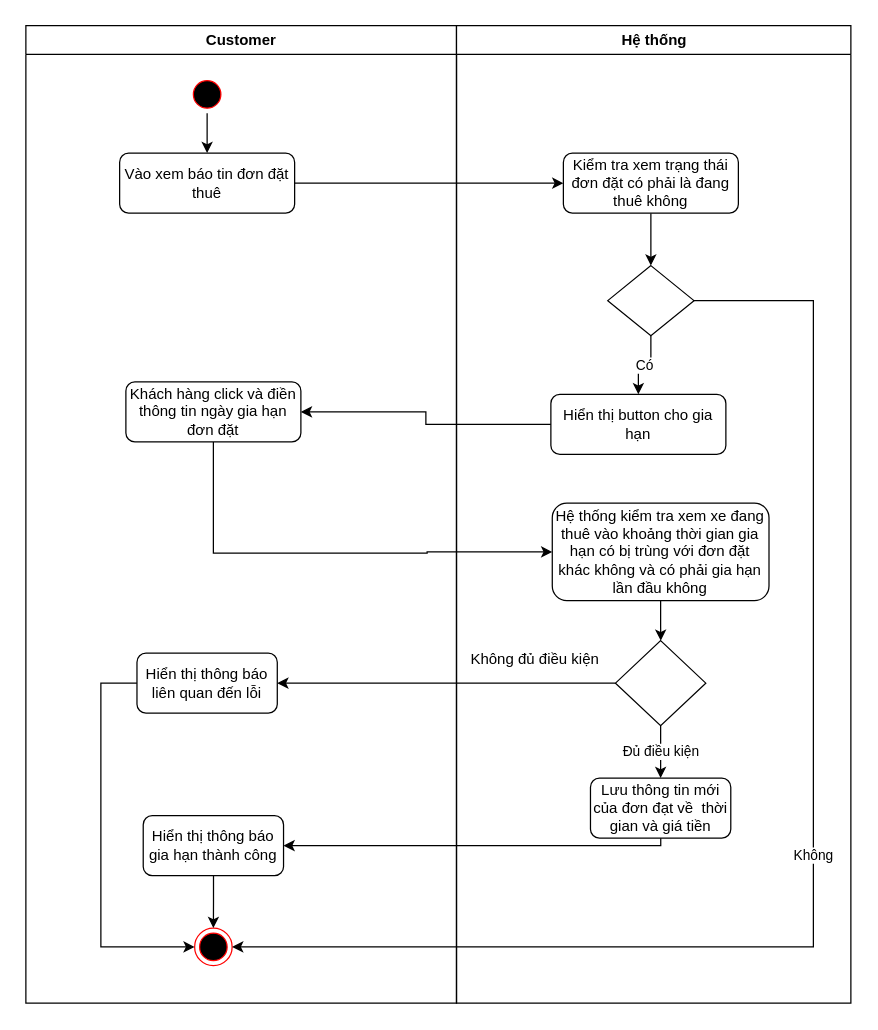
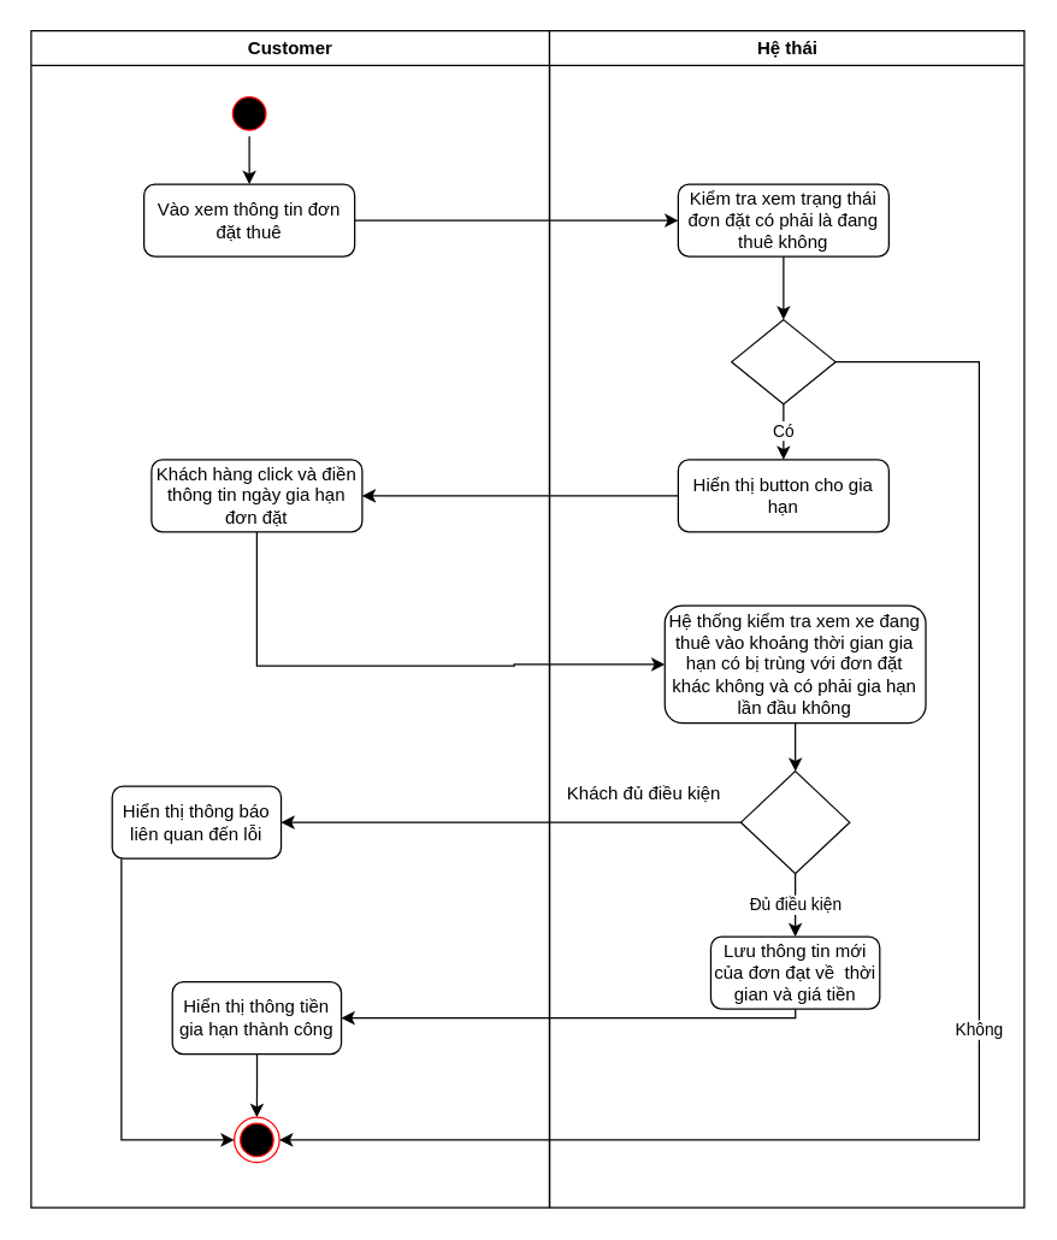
- <mxCell id="12" value="Hệ thống" style="swimlane;whiteSpace=wrap" parent="1" vertex="1"><mxGeometry x="364.5" y="20" width="315.5" height="782" as="geometry" /></mxCell>
+ <mxCell id="12" value="Hệ thái" style="swimlane;whiteSpace=wrap" parent="1" vertex="1"><mxGeometry x="364.5" y="20" width="315.5" height="782" as="geometry" /></mxCell>
- <mxCell id="5" value="Vào xem báo tin đơn đặt thuê" style="rounded=1;whiteSpace=wrap;html=1;" vertex="1" parent="2"><mxGeometry x="75.01" y="102" width="140" height="48" as="geometry" /></mxCell>
+ <mxCell id="5" value="Vào xem thông tin đơn đặt thuê" style="rounded=1;whiteSpace=wrap;html=1;" vertex="1" parent="2"><mxGeometry x="75.01" y="102" width="140" height="48" as="geometry" /></mxCell>
- <mxCell id="15" value="Hiển thị button cho gia hạn" style="rounded=1;whiteSpace=wrap;html=1;" vertex="1" parent="12"><mxGeometry x="75.5" y="295" width="140" height="48" as="geometry" /></mxCell>
+ <mxCell id="15" value="Hiển thị button cho gia hạn" style="rounded=1;whiteSpace=wrap;html=1;" vertex="1" parent="12"><mxGeometry x="85.5" y="285" width="140" height="48" as="geometry" /></mxCell>
- <mxCell id="23" value="Không đủ điều kiện" style="text;html=1;align=center;verticalAlign=middle;resizable=0;points=[];autosize=1;strokeColor=none;fillColor=none;" vertex="1" parent="12"><mxGeometry x="-2.82" y="492" width="130" height="30" as="geometry" /></mxCell>
+ <mxCell id="23" value="Khách đủ điều kiện" style="text;html=1;align=center;verticalAlign=middle;resizable=0;points=[];autosize=1;strokeColor=none;fillColor=none;" vertex="1" parent="12"><mxGeometry x="-2.82" y="492" width="130" height="30" as="geometry" /></mxCell>
- <mxCell id="9" value="Hiển thị thông báo liên quan đến lỗi" style="rounded=1;whiteSpace=wrap;html=1;" vertex="1" parent="2"><mxGeometry x="88.88" y="502" width="112.25" height="48" as="geometry" /></mxCell>
+ <mxCell id="9" value="Hiển thị thông báo liên quan đến lỗi" style="rounded=1;whiteSpace=wrap;html=1;" vertex="1" parent="2"><mxGeometry x="53.88" y="502" width="112.25" height="48" as="geometry" /></mxCell>
- <mxCell id="11" value="Hiển thị thông báo gia hạn thành công" style="rounded=1;whiteSpace=wrap;html=1;" vertex="1" parent="2"><mxGeometry x="93.88" y="632" width="112.25" height="48" as="geometry" /></mxCell>
+ <mxCell id="11" value="Hiển thị thông tiền gia hạn thành công" style="rounded=1;whiteSpace=wrap;html=1;" vertex="1" parent="2"><mxGeometry x="93.88" y="632" width="112.25" height="48" as="geometry" /></mxCell>
